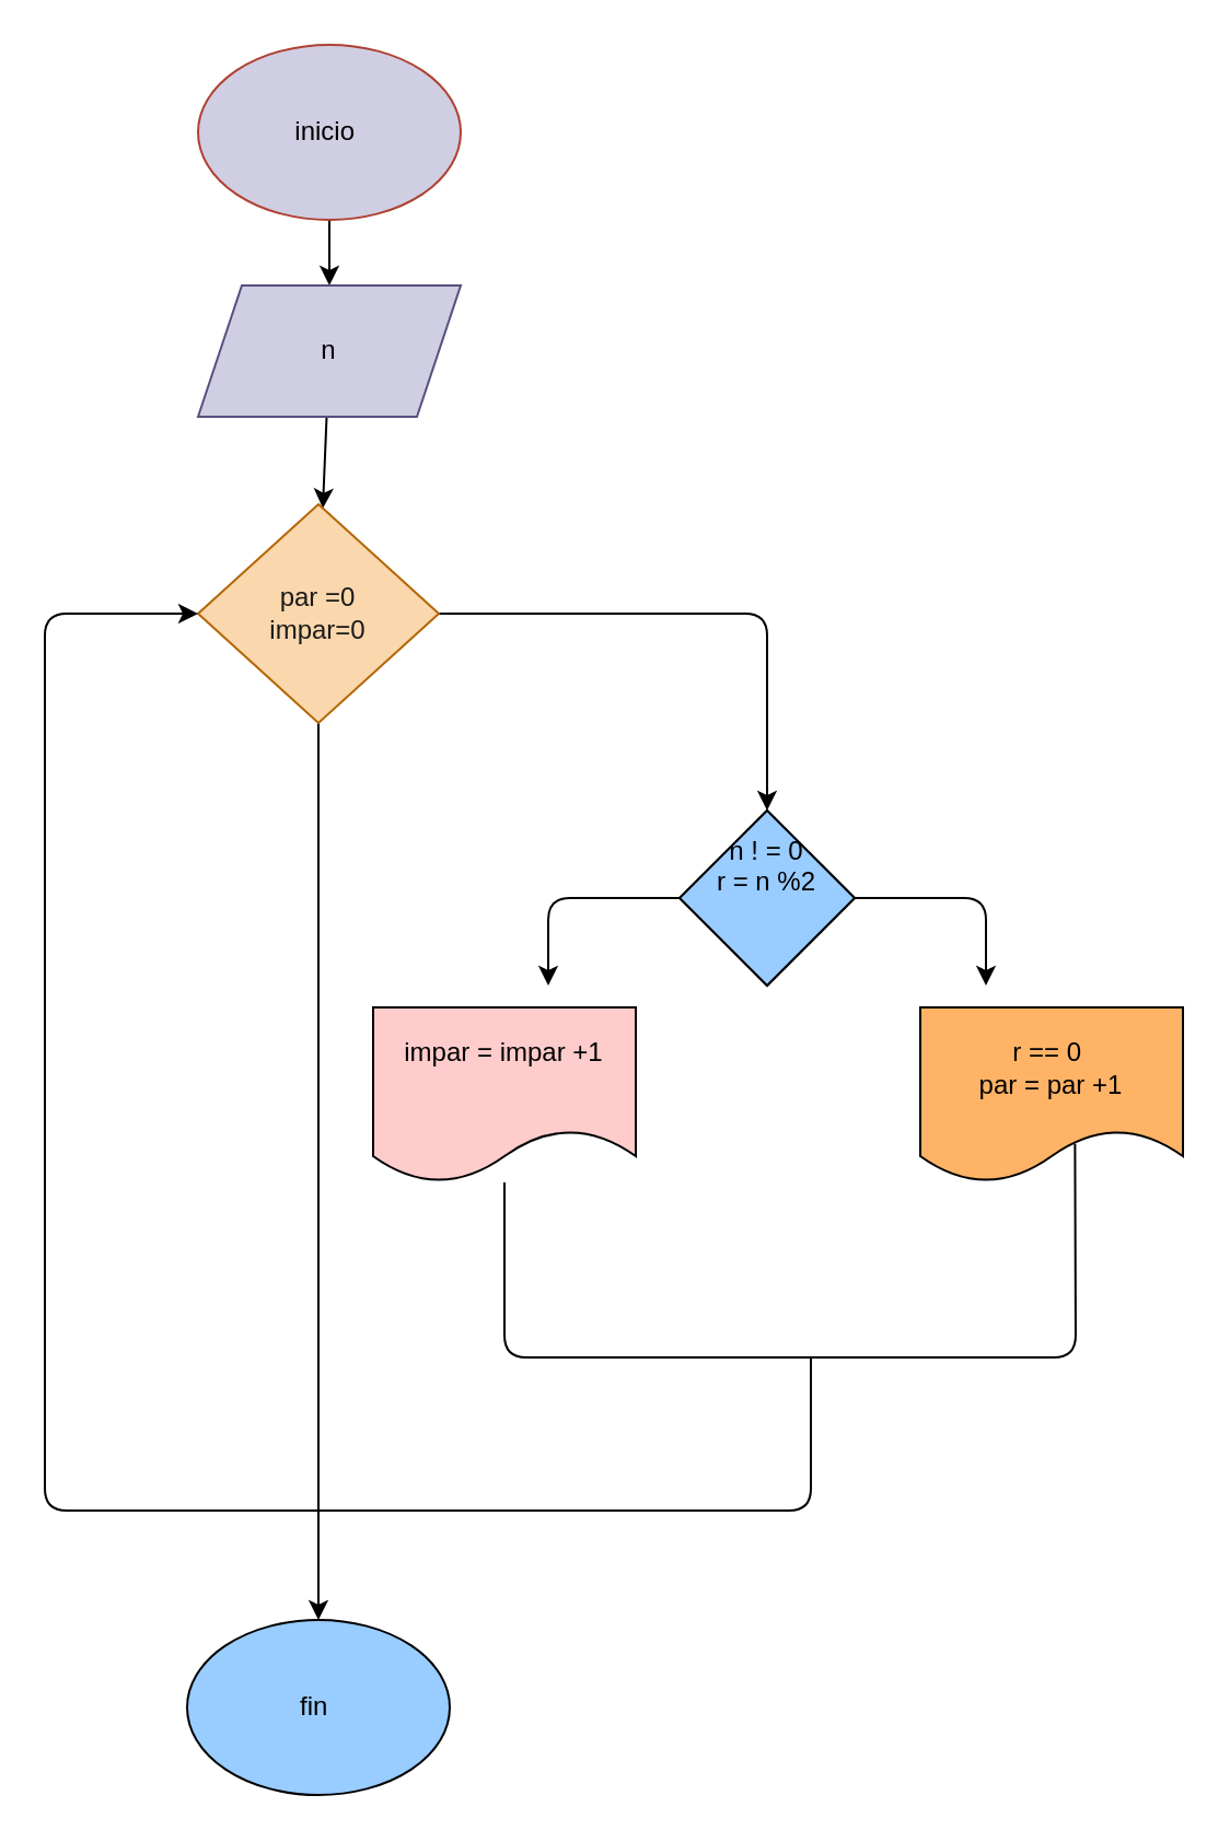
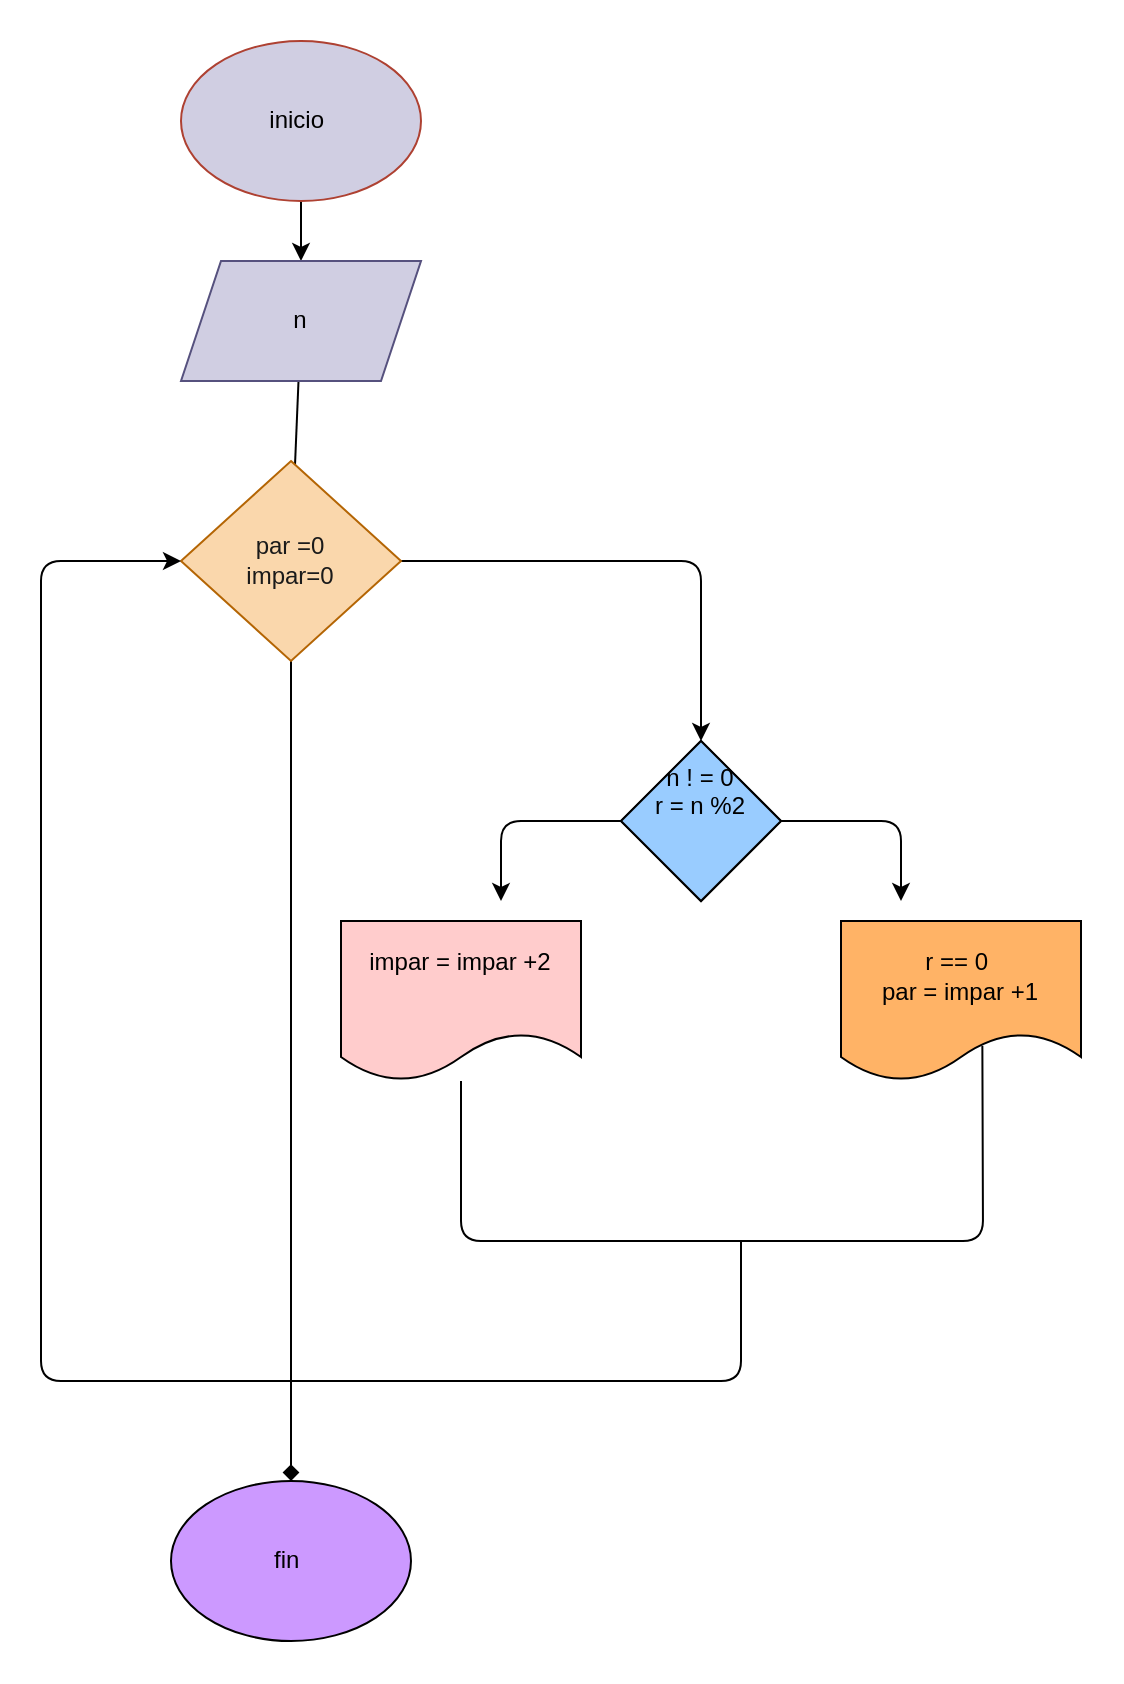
- <mxCell id="4" value="" style="edgeStyle=none;html=1;" parent="1" source="5" target="8" edge="1"><mxGeometry relative="1" as="geometry" /></mxCell>
+ <mxCell id="4" value="" style="edgeStyle=none;html=1;endArrow=none;" parent="1" source="5" target="8" edge="1"><mxGeometry relative="1" as="geometry" /></mxCell>
- <mxCell id="10" value="&lt;font color=&quot;#000000&quot;&gt;impar = impar +1&lt;br&gt;&amp;nbsp;&lt;/font&gt;" style="shape=document;whiteSpace=wrap;html=1;boundedLbl=1;fillColor=#FFCCCC;" parent="1" vertex="1"><mxGeometry x="170" y="460" width="120" height="80" as="geometry" /></mxCell>
+ <mxCell id="10" value="&lt;font color=&quot;#000000&quot;&gt;impar = impar +2&lt;br&gt;&amp;nbsp;&lt;/font&gt;" style="shape=document;whiteSpace=wrap;html=1;boundedLbl=1;fillColor=#FFCCCC;" parent="1" vertex="1"><mxGeometry x="170" y="460" width="120" height="80" as="geometry" /></mxCell>
- <mxCell id="9" value="&lt;font color=&quot;#000000&quot;&gt;r == 0&amp;nbsp;&lt;br&gt;par = par +1&lt;/font&gt;" style="shape=document;whiteSpace=wrap;html=1;boundedLbl=1;fillColor=#FFB366;" parent="1" vertex="1"><mxGeometry x="420" y="460" width="120" height="80" as="geometry" /></mxCell>
+ <mxCell id="9" value="&lt;font color=&quot;#000000&quot;&gt;r == 0&amp;nbsp;&lt;br&gt;par = impar +1&lt;/font&gt;" style="shape=document;whiteSpace=wrap;html=1;boundedLbl=1;fillColor=#FFB366;" parent="1" vertex="1"><mxGeometry x="420" y="460" width="120" height="80" as="geometry" /></mxCell>
- <mxCell id="7" style="edgeStyle=none;html=1;fontColor=#1A1A1A;" parent="1" source="8" target="11" edge="1"><mxGeometry relative="1" as="geometry" /></mxCell>
+ <mxCell id="7" style="edgeStyle=none;html=1;fontColor=#1A1A1A;endArrow=diamond;" parent="1" source="8" target="11" edge="1"><mxGeometry relative="1" as="geometry" /></mxCell>
- <mxCell id="11" value="&lt;font color=&quot;#000000&quot;&gt;fin&amp;nbsp;&lt;/font&gt;" style="ellipse;whiteSpace=wrap;html=1;fillColor=#99ccff;" parent="1" vertex="1"><mxGeometry x="85" y="740" width="120" height="80" as="geometry" /></mxCell>
+ <mxCell id="11" value="&lt;font color=&quot;#000000&quot;&gt;fin&amp;nbsp;&lt;/font&gt;" style="ellipse;whiteSpace=wrap;html=1;fillColor=#CC99FF;" parent="1" vertex="1"><mxGeometry x="85" y="740" width="120" height="80" as="geometry" /></mxCell>
